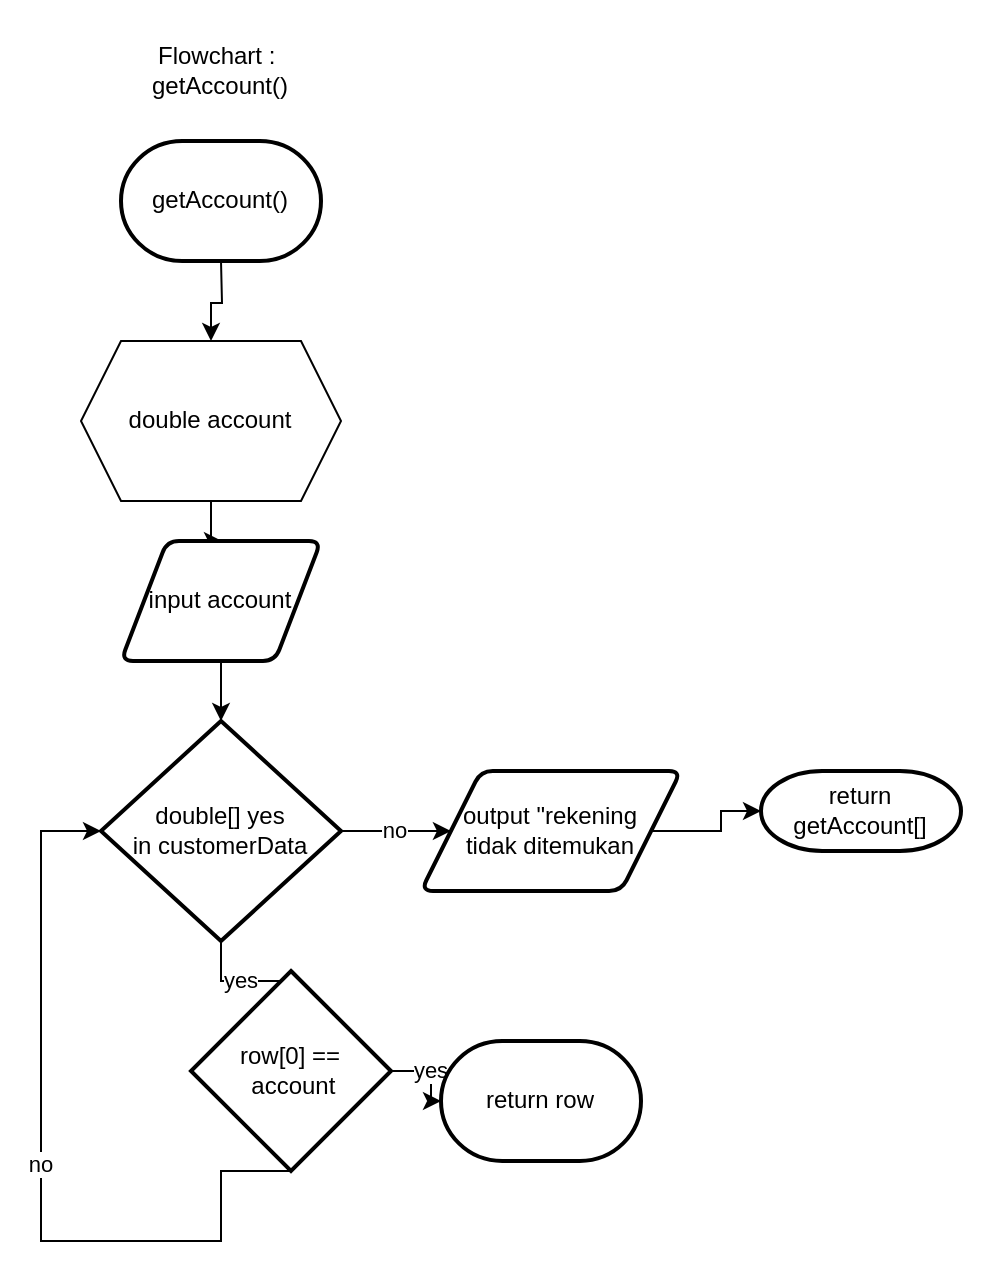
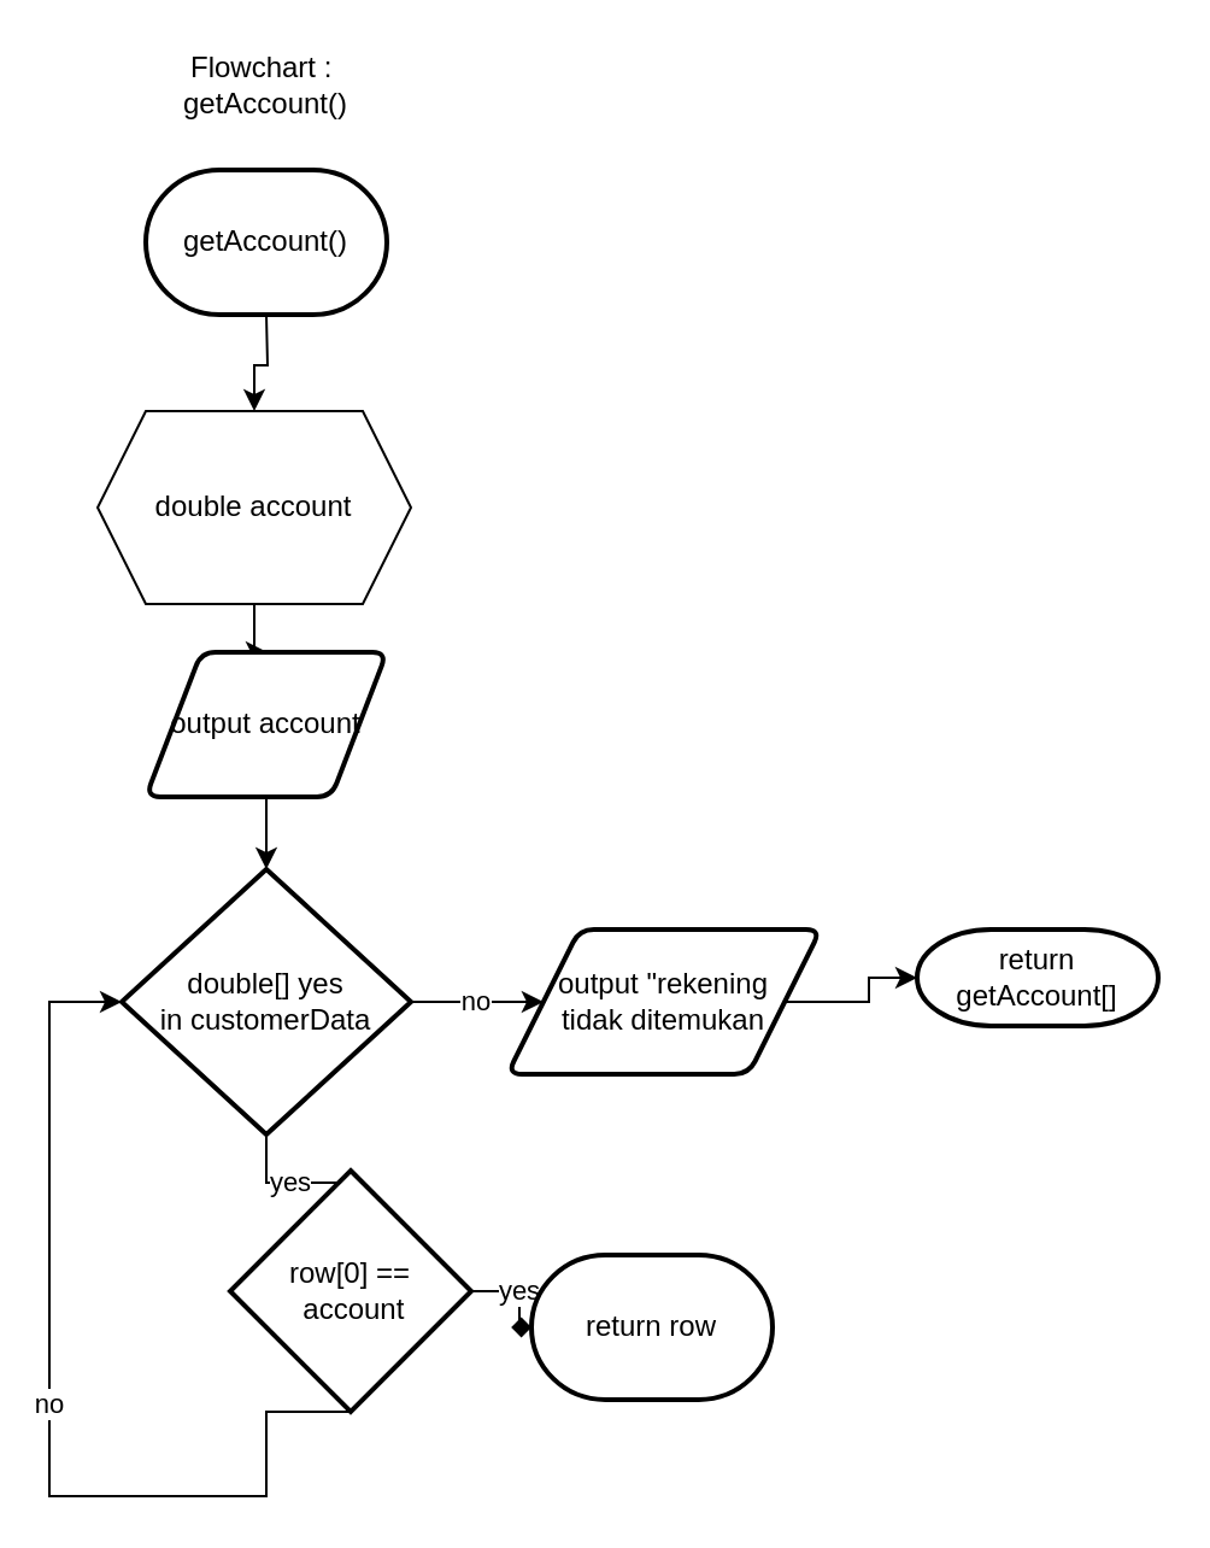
- <mxCell id="8" value="input account" style="shape=parallelogram;html=1;strokeWidth=2;perimeter=parallelogramPerimeter;whiteSpace=wrap;rounded=1;arcSize=12;size=0.23;" vertex="1" parent="1"><mxGeometry x="60" y="270" width="100" height="60" as="geometry" /></mxCell>
+ <mxCell id="8" value="output account" style="shape=parallelogram;html=1;strokeWidth=2;perimeter=parallelogramPerimeter;whiteSpace=wrap;rounded=1;arcSize=12;size=0.23;" vertex="1" parent="1"><mxGeometry x="60" y="270" width="100" height="60" as="geometry" /></mxCell>
- <mxCell id="12" value="yes" style="edgeStyle=orthogonalEdgeStyle;rounded=0;orthogonalLoop=1;jettySize=auto;html=1;" edge="1" parent="1" source="14" target="15"><mxGeometry relative="1" as="geometry" /></mxCell>
+ <mxCell id="12" value="yes" style="edgeStyle=orthogonalEdgeStyle;rounded=0;orthogonalLoop=1;jettySize=auto;html=1;endArrow=diamond;" edge="1" parent="1" source="14" target="15"><mxGeometry relative="1" as="geometry" /></mxCell>
